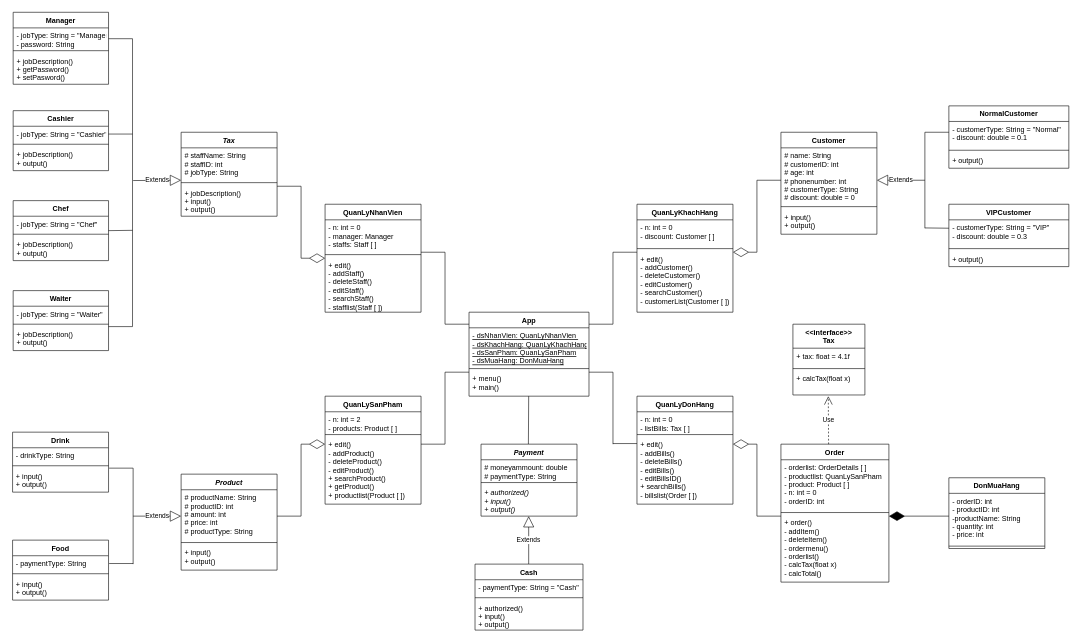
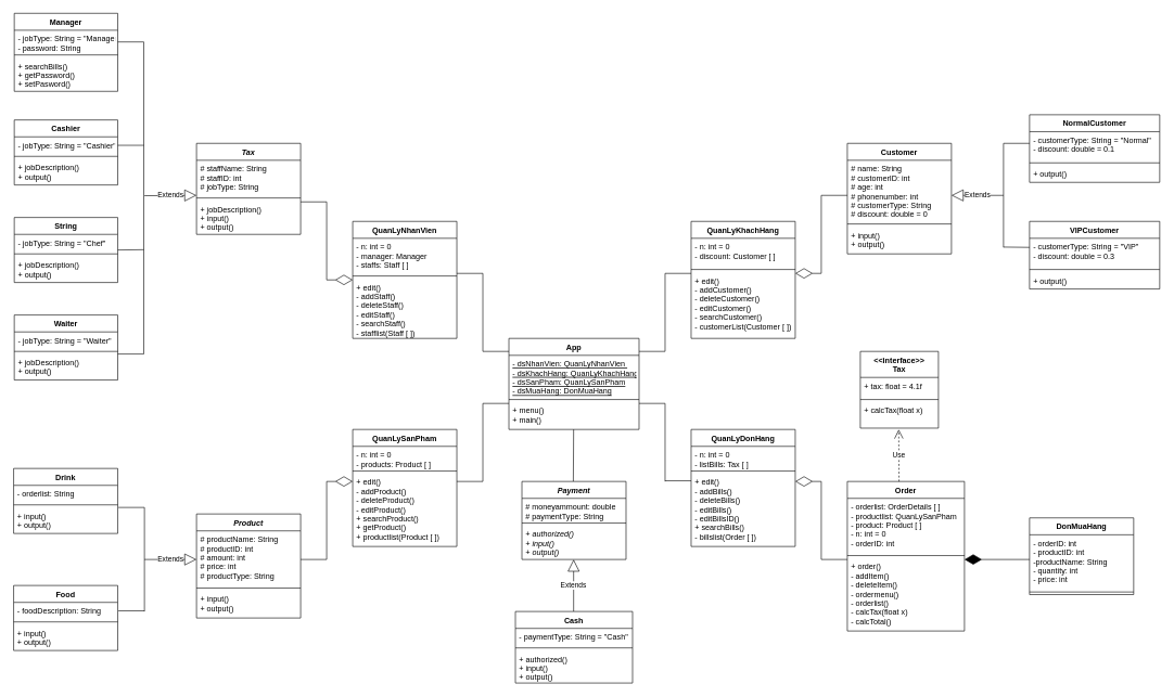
- <mxCell id="87" value="+ jobDescription()&#10;+ getPassword()&#10;+ setPasword()" style="text;strokeColor=none;fillColor=none;align=left;verticalAlign=top;spacingLeft=4;spacingRight=4;overflow=hidden;rotatable=0;points=[[0,0.5],[1,0.5]];portConstraint=eastwest;" parent="84" vertex="1"><mxGeometry y="68" width="159" height="52" as="geometry" /></mxCell>
+ <mxCell id="87" value="+ searchBills()&#10;+ getPassword()&#10;+ setPasword()" style="text;strokeColor=none;fillColor=none;align=left;verticalAlign=top;spacingLeft=4;spacingRight=4;overflow=hidden;rotatable=0;points=[[0,0.5],[1,0.5]];portConstraint=eastwest;" parent="84" vertex="1"><mxGeometry y="68" width="159" height="52" as="geometry" /></mxCell>
- <mxCell id="92" value="Chef" style="swimlane;fontStyle=1;align=center;verticalAlign=top;childLayout=stackLayout;horizontal=1;startSize=26;horizontalStack=0;resizeParent=1;resizeParentMax=0;resizeLast=0;collapsible=1;marginBottom=0;" parent="1" vertex="1"><mxGeometry x="21" y="334" width="159" height="100" as="geometry" /></mxCell>
+ <mxCell id="92" value="String" style="swimlane;fontStyle=1;align=center;verticalAlign=top;childLayout=stackLayout;horizontal=1;startSize=26;horizontalStack=0;resizeParent=1;resizeParentMax=0;resizeLast=0;collapsible=1;marginBottom=0;" parent="1" vertex="1"><mxGeometry x="21" y="334" width="159" height="100" as="geometry" /></mxCell>
- <mxCell id="15" value="- n: int = 2&#10;- products: Product [ ]" style="text;strokeColor=none;fillColor=none;align=left;verticalAlign=top;spacingLeft=4;spacingRight=4;overflow=hidden;rotatable=0;points=[[0,0.5],[1,0.5]];portConstraint=eastwest;" parent="14" vertex="1"><mxGeometry y="26" width="160" height="34" as="geometry" /></mxCell>
+ <mxCell id="15" value="- n: int = 0&#10;- products: Product [ ]" style="text;strokeColor=none;fillColor=none;align=left;verticalAlign=top;spacingLeft=4;spacingRight=4;overflow=hidden;rotatable=0;points=[[0,0.5],[1,0.5]];portConstraint=eastwest;" parent="14" vertex="1"><mxGeometry y="26" width="160" height="34" as="geometry" /></mxCell>
- <mxCell id="111" value="- drinkType: String" style="text;strokeColor=none;fillColor=none;align=left;verticalAlign=top;spacingLeft=4;spacingRight=4;overflow=hidden;rotatable=0;points=[[0,0.5],[1,0.5]];portConstraint=eastwest;" parent="110" vertex="1"><mxGeometry y="26" width="160" height="26" as="geometry" /></mxCell>
+ <mxCell id="111" value="- orderlist: String" style="text;strokeColor=none;fillColor=none;align=left;verticalAlign=top;spacingLeft=4;spacingRight=4;overflow=hidden;rotatable=0;points=[[0,0.5],[1,0.5]];portConstraint=eastwest;" parent="110" vertex="1"><mxGeometry y="26" width="160" height="26" as="geometry" /></mxCell>
- <mxCell id="115" value="- paymentType: String" style="text;strokeColor=none;fillColor=none;align=left;verticalAlign=top;spacingLeft=4;spacingRight=4;overflow=hidden;rotatable=0;points=[[0,0.5],[1,0.5]];portConstraint=eastwest;" parent="114" vertex="1"><mxGeometry y="26" width="160" height="26" as="geometry" /></mxCell>
+ <mxCell id="115" value="- foodDescription: String" style="text;strokeColor=none;fillColor=none;align=left;verticalAlign=top;spacingLeft=4;spacingRight=4;overflow=hidden;rotatable=0;points=[[0,0.5],[1,0.5]];portConstraint=eastwest;" parent="114" vertex="1"><mxGeometry y="26" width="160" height="26" as="geometry" /></mxCell>
